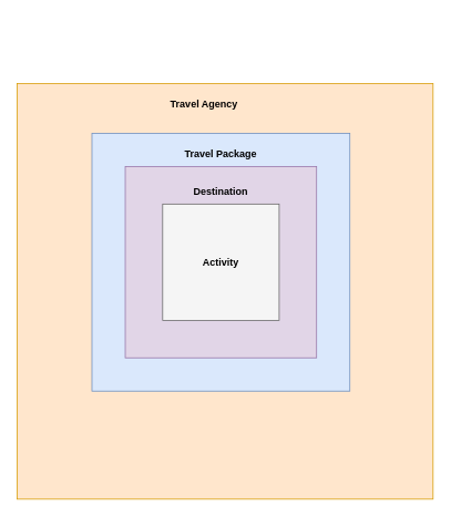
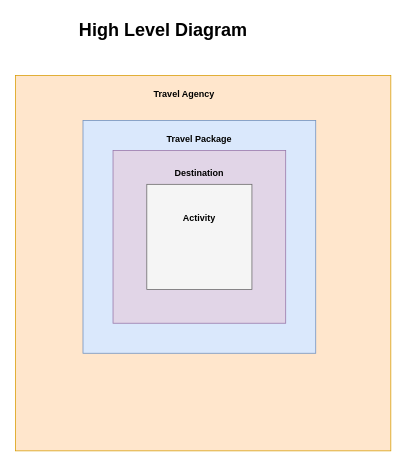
+ <mxCell id="2" value="&lt;h1&gt;High Level Diagram&lt;/h1&gt;" style="text;html=1;strokeColor=none;fillColor=none;spacing=5;spacingTop=-20;whiteSpace=wrap;overflow=hidden;rounded=0;" vertex="1" parent="1"><mxGeometry x="100" y="20" width="240" height="50" as="geometry" /></mxCell>
- <mxCell id="11" value="Activity" style="text;html=1;strokeColor=none;fillColor=none;align=center;verticalAlign=middle;whiteSpace=wrap;rounded=0;fontStyle=1" vertex="1" parent="1"><mxGeometry x="235" y="300" width="60" height="30" as="geometry" /></mxCell>
+ <mxCell id="11" value="Activity" style="text;html=1;strokeColor=none;fillColor=none;align=center;verticalAlign=middle;whiteSpace=wrap;rounded=0;fontStyle=1" vertex="1" parent="1"><mxGeometry x="235" y="275" width="60" height="30" as="geometry" /></mxCell>
